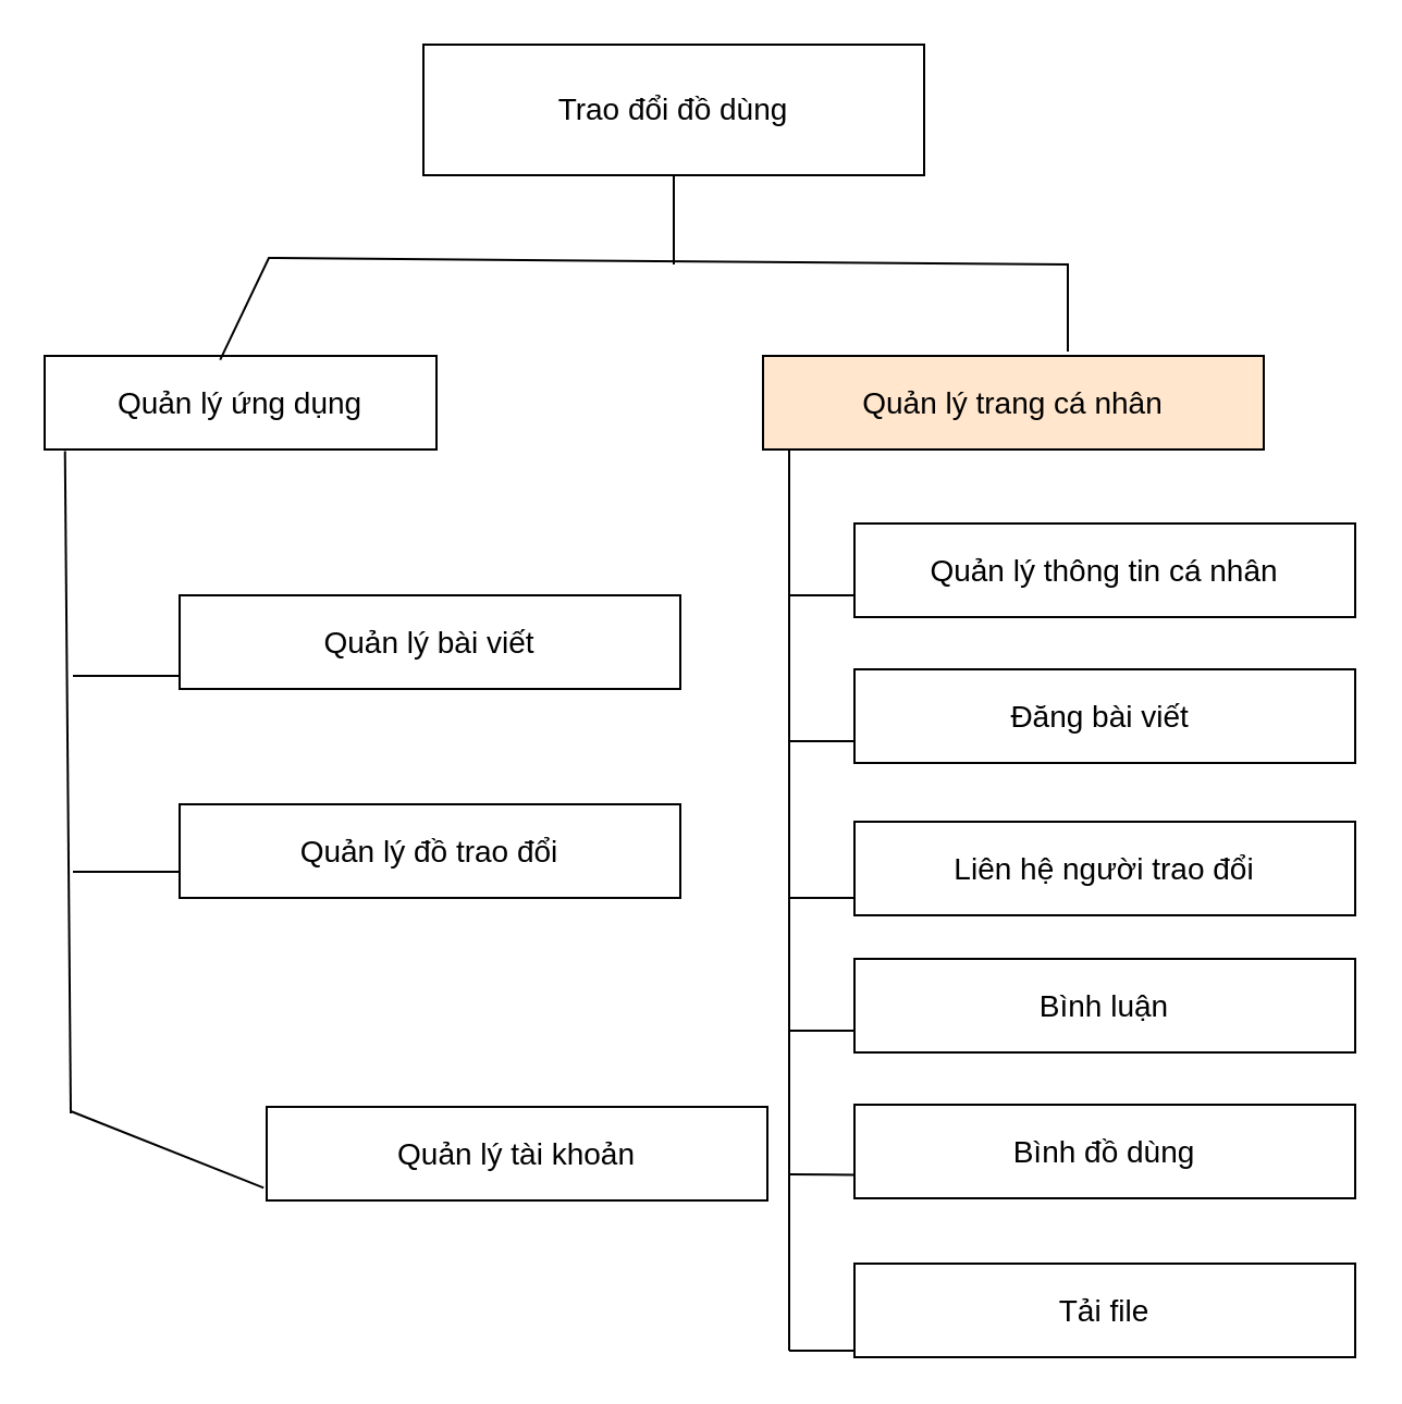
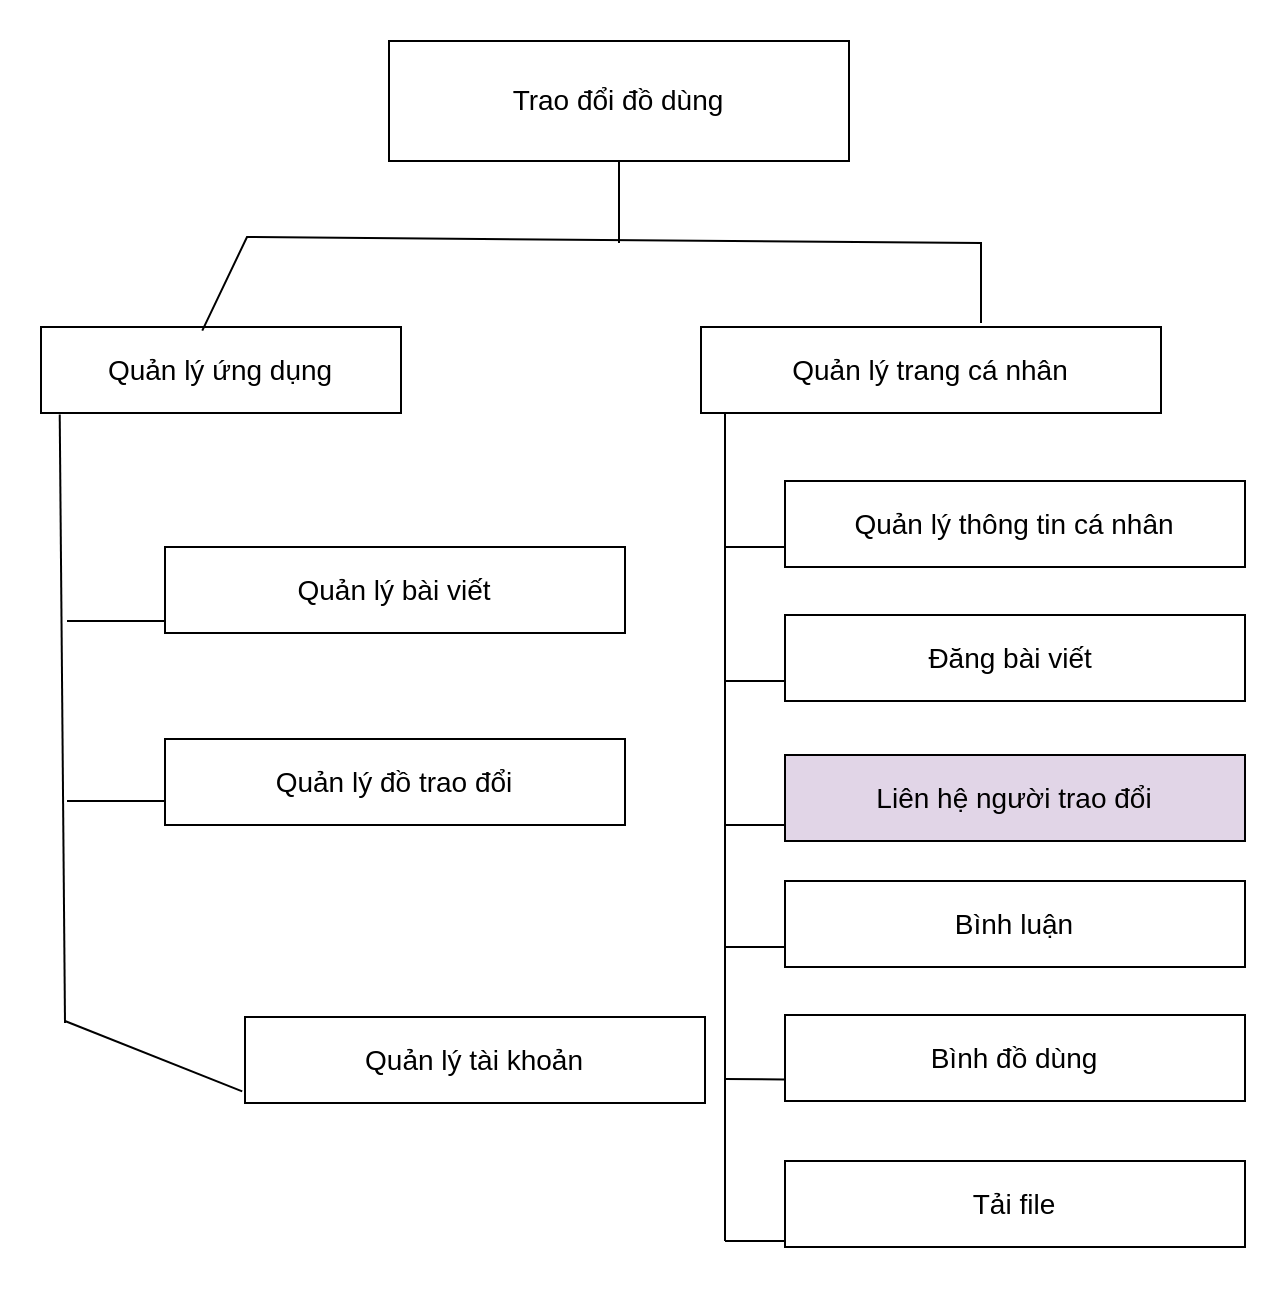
- <mxCell id="4" value="&lt;font style=&quot;font-size: 14px;&quot;&gt;Quản lý trang cá nhân&lt;/font&gt;" style="rounded=0;whiteSpace=wrap;html=1;fillColor=#ffe6cc;" vertex="1" parent="1"><mxGeometry x="350" y="163" width="230" height="43" as="geometry" /></mxCell>
+ <mxCell id="4" value="&lt;font style=&quot;font-size: 14px;&quot;&gt;Quản lý trang cá nhân&lt;/font&gt;" style="rounded=0;whiteSpace=wrap;html=1;" vertex="1" parent="1"><mxGeometry x="350" y="163" width="230" height="43" as="geometry" /></mxCell>
- <mxCell id="16" value="&lt;span style=&quot;font-size: 14px;&quot;&gt;Liên hệ người trao đổi&lt;/span&gt;" style="rounded=0;whiteSpace=wrap;html=1;" vertex="1" parent="1"><mxGeometry x="392" y="377" width="230" height="43" as="geometry" /></mxCell>
+ <mxCell id="16" value="&lt;span style=&quot;font-size: 14px;&quot;&gt;Liên hệ người trao đổi&lt;/span&gt;" style="rounded=0;whiteSpace=wrap;html=1;fillColor=#e1d5e7;" vertex="1" parent="1"><mxGeometry x="392" y="377" width="230" height="43" as="geometry" /></mxCell>
